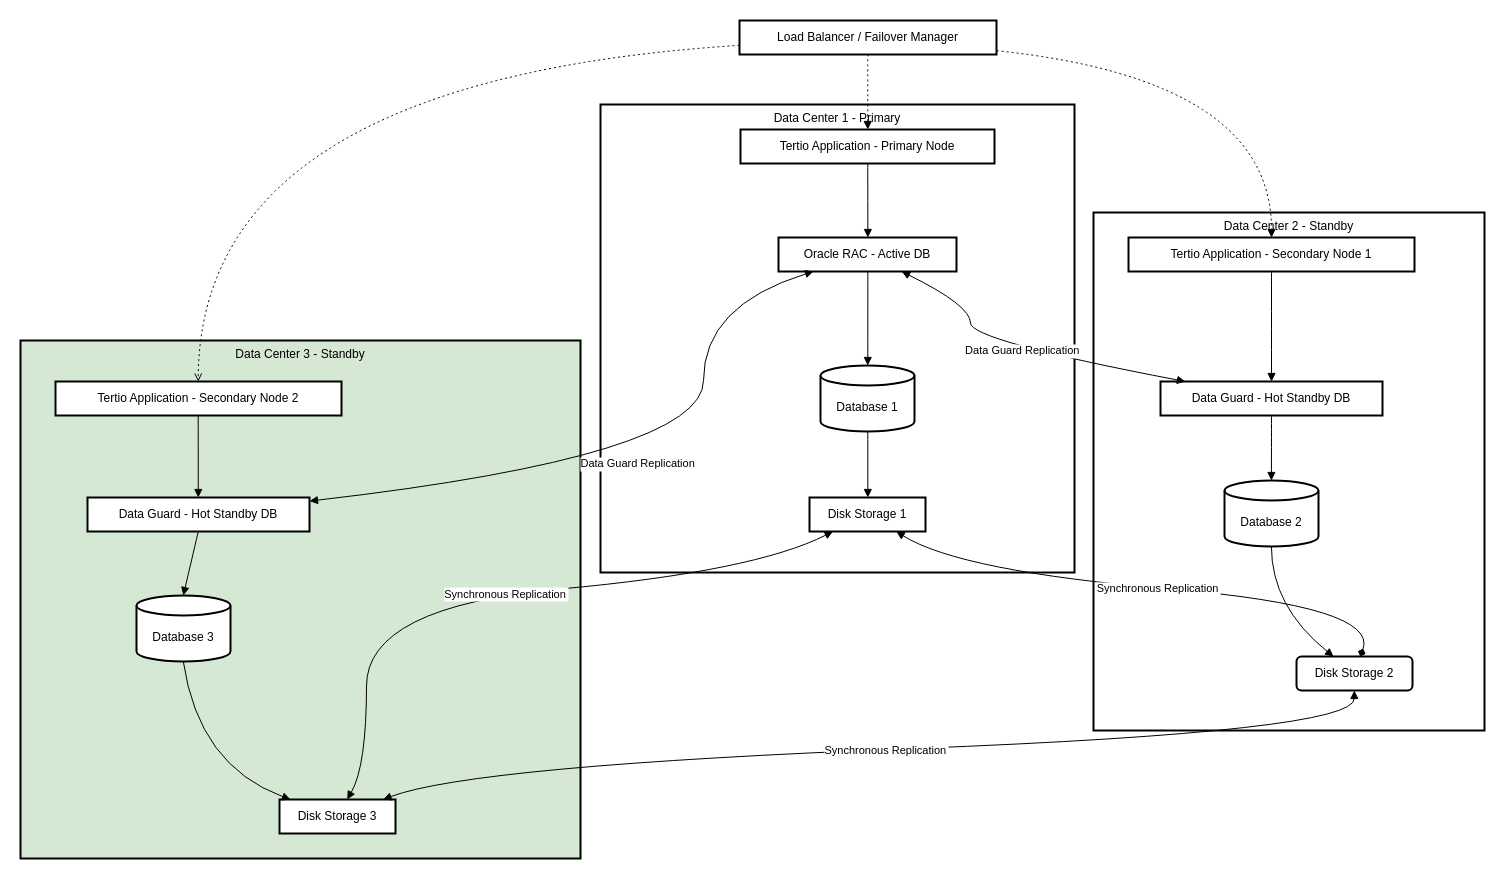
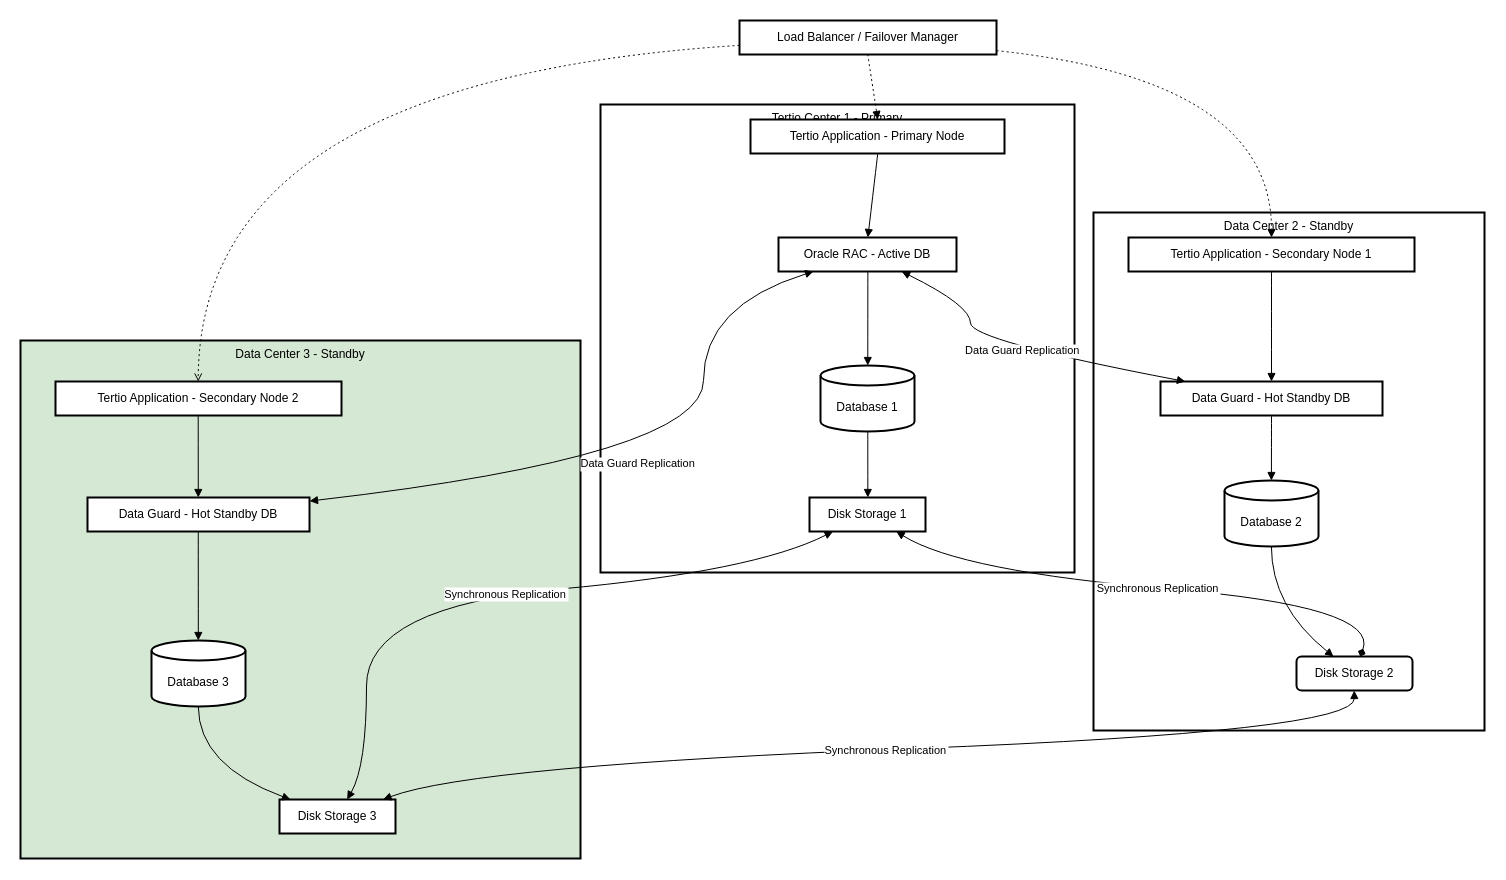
- <mxCell id="12" value="Data Center 1 - Primary" style="whiteSpace=wrap;strokeWidth=2;verticalAlign=top;" vertex="1" parent="1"><mxGeometry x="600" y="104" width="474" height="468" as="geometry" /></mxCell>
+ <mxCell id="12" value="Tertio Center 1 - Primary" style="whiteSpace=wrap;strokeWidth=2;verticalAlign=top;" vertex="1" parent="1"><mxGeometry x="600" y="104" width="474" height="468" as="geometry" /></mxCell>
- <mxCell id="13" value="Tertio Application - Primary Node" style="whiteSpace=wrap;strokeWidth=2;" vertex="1" parent="1"><mxGeometry x="740" y="129" width="254" height="34" as="geometry" /></mxCell>
+ <mxCell id="13" value="Tertio Application - Primary Node" style="whiteSpace=wrap;strokeWidth=2;" vertex="1" parent="1"><mxGeometry x="750" y="119" width="254" height="34" as="geometry" /></mxCell>
- <mxCell id="6" value="Database 3" style="shape=cylinder3;boundedLbl=1;backgroundOutline=1;size=10;strokeWidth=2;whiteSpace=wrap;" vertex="1" parent="1"><mxGeometry x="136" y="595" width="94" height="66" as="geometry" /></mxCell>
+ <mxCell id="6" value="Database 3" style="shape=cylinder3;boundedLbl=1;backgroundOutline=1;size=10;strokeWidth=2;whiteSpace=wrap;" vertex="1" parent="1"><mxGeometry x="151" y="640" width="94" height="66" as="geometry" /></mxCell>
